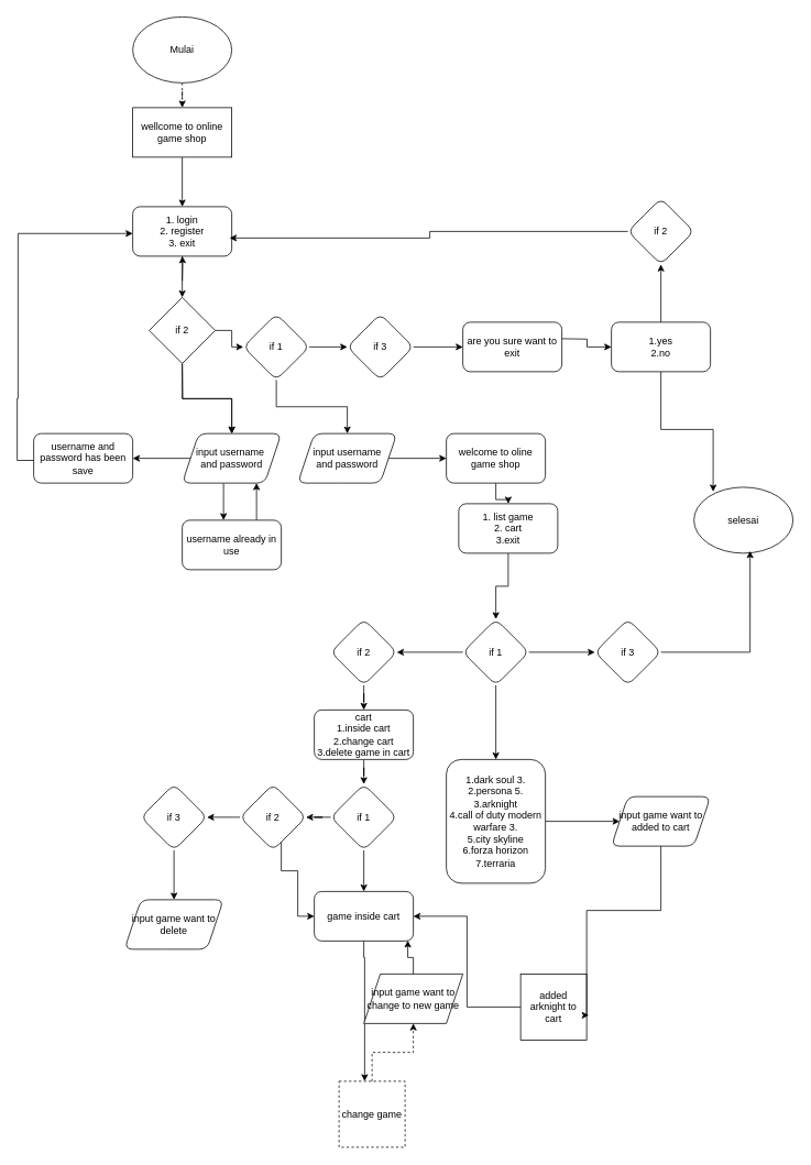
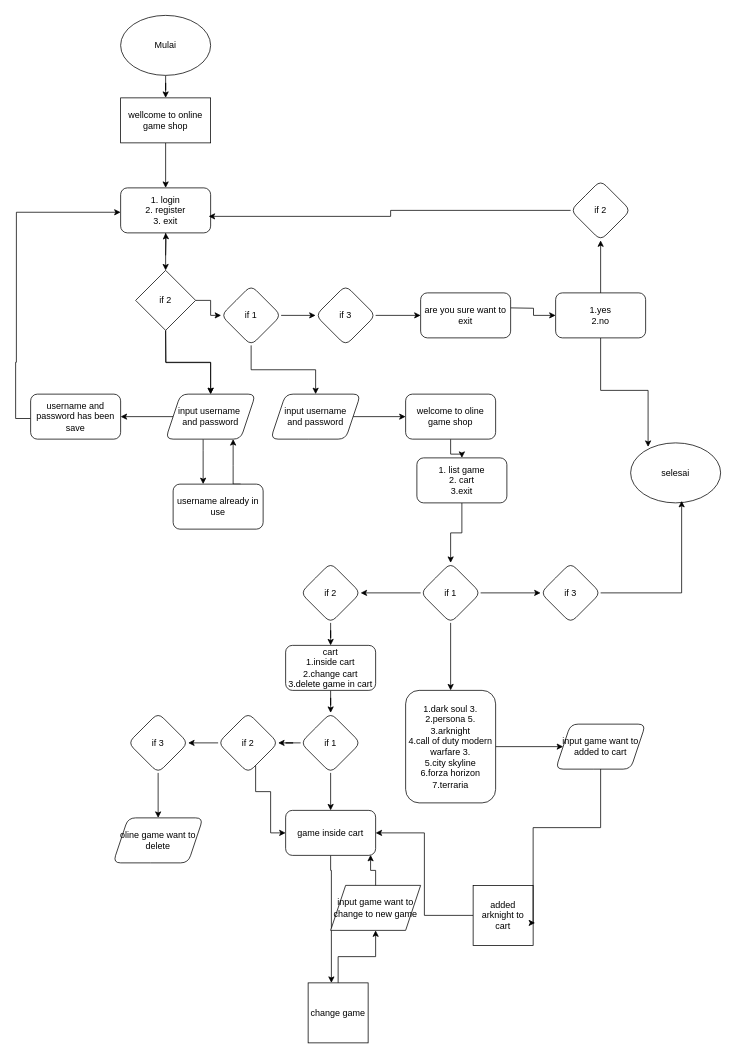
- <mxCell id="2" value="" style="edgeStyle=orthogonalEdgeStyle;rounded=0;orthogonalLoop=1;jettySize=auto;html=1;dashed=1;" edge="1" parent="1" source="3" target="18"><mxGeometry relative="1" as="geometry" /></mxCell>
+ <mxCell id="2" value="" style="edgeStyle=orthogonalEdgeStyle;rounded=0;orthogonalLoop=1;jettySize=auto;html=1;" edge="1" parent="1" source="3" target="18"><mxGeometry relative="1" as="geometry" /></mxCell>
- <mxCell id="24" value="username already in use" style="whiteSpace=wrap;html=1;rounded=1;" vertex="1" parent="1"><mxGeometry x="220" y="630" width="120" height="60" as="geometry" /></mxCell>
+ <mxCell id="24" value="username already in use" style="whiteSpace=wrap;html=1;rounded=1;" vertex="1" parent="1"><mxGeometry x="230" y="645" width="120" height="60" as="geometry" /></mxCell>
- <mxCell id="60" value="input game want to delete" style="shape=parallelogram;perimeter=parallelogramPerimeter;whiteSpace=wrap;html=1;fixedSize=1;rounded=1;" vertex="1" parent="1"><mxGeometry x="150" y="1090" width="120" height="60" as="geometry" /></mxCell>
+ <mxCell id="60" value="oline game want to delete" style="shape=parallelogram;perimeter=parallelogramPerimeter;whiteSpace=wrap;html=1;fixedSize=1;rounded=1;" vertex="1" parent="1"><mxGeometry x="150" y="1090" width="120" height="60" as="geometry" /></mxCell>
- <mxCell id="56" value="" style="edgeStyle=orthogonalEdgeStyle;rounded=0;orthogonalLoop=1;jettySize=auto;html=1;dashed=1;" edge="1" parent="1" source="57" target="58"><mxGeometry relative="1" as="geometry" /></mxCell>
+ <mxCell id="56" value="" style="edgeStyle=orthogonalEdgeStyle;rounded=0;orthogonalLoop=1;jettySize=auto;html=1;" edge="1" parent="1" source="57" target="58"><mxGeometry relative="1" as="geometry" /></mxCell>
- <mxCell id="57" value="change game" style="whiteSpace=wrap;html=1;aspect=fixed;dashed=1;" vertex="1" parent="1"><mxGeometry x="410" y="1310" width="80" height="80" as="geometry" /></mxCell>
+ <mxCell id="57" value="change game" style="whiteSpace=wrap;html=1;aspect=fixed;" vertex="1" parent="1"><mxGeometry x="410" y="1310" width="80" height="80" as="geometry" /></mxCell>
